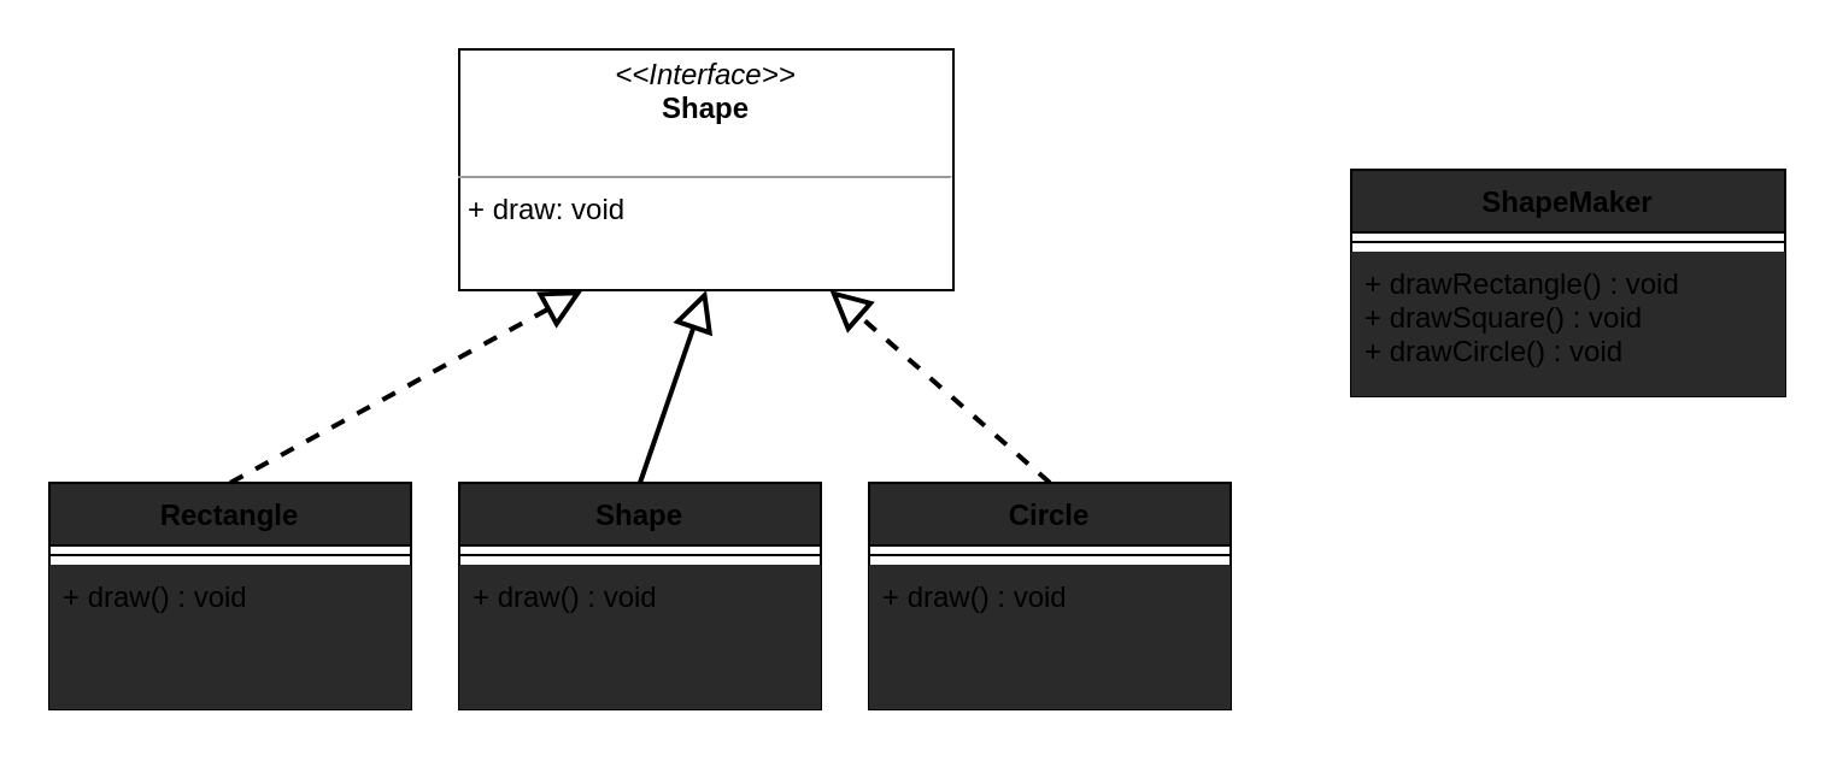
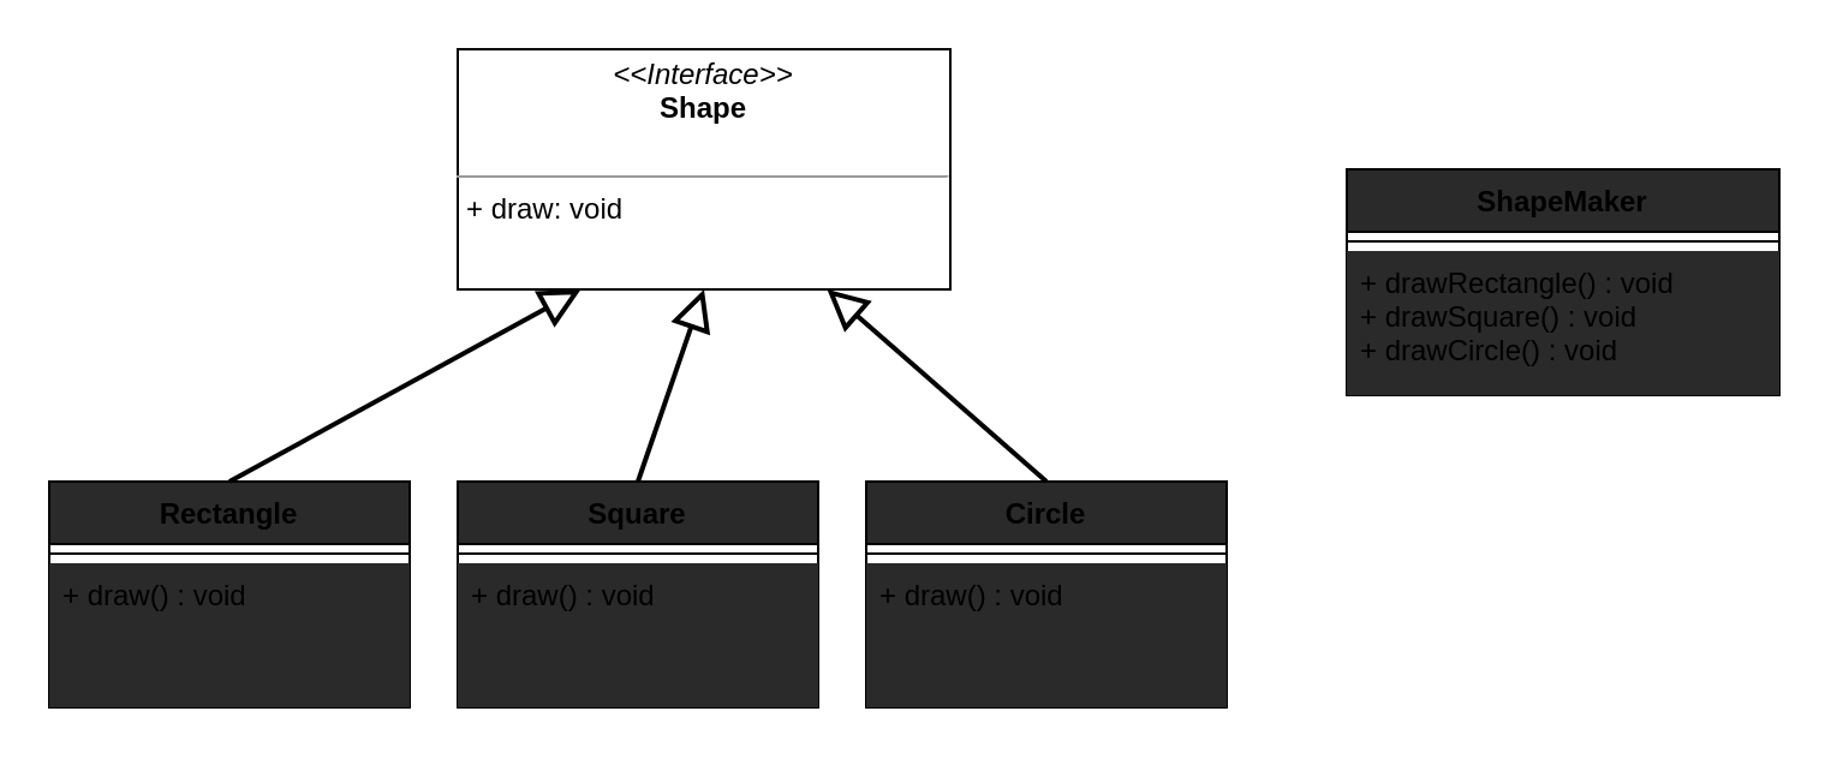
- <mxCell id="12" value="" style="endArrow=block;endFill=0;endSize=12;html=1;strokeColor=#000000;strokeWidth=2;entryX=0.25;entryY=1;entryDx=0;entryDy=0;exitX=0.5;exitY=0;exitDx=0;exitDy=0;dashed=1;" edge="1" parent="1" source="2" target="11"><mxGeometry width="160" relative="1" as="geometry"><mxPoint x="260" y="180" as="sourcePoint" /><mxPoint x="420" y="180" as="targetPoint" /></mxGeometry></mxCell>
+ <mxCell id="12" value="" style="endArrow=block;endFill=0;endSize=12;html=1;strokeColor=#000000;strokeWidth=2;entryX=0.25;entryY=1;entryDx=0;entryDy=0;exitX=0.5;exitY=0;exitDx=0;exitDy=0;" edge="1" parent="1" source="2" target="11"><mxGeometry width="160" relative="1" as="geometry"><mxPoint x="260" y="180" as="sourcePoint" /><mxPoint x="420" y="180" as="targetPoint" /></mxGeometry></mxCell>
- <mxCell id="14" value="" style="endArrow=block;endFill=0;endSize=12;html=1;strokeColor=#000000;strokeWidth=2;entryX=0.75;entryY=1;entryDx=0;entryDy=0;exitX=0.5;exitY=0;exitDx=0;exitDy=0;dashed=1;" edge="1" parent="1" source="8" target="11"><mxGeometry width="160" relative="1" as="geometry"><mxPoint x="290" y="220" as="sourcePoint" /><mxPoint x="422.5" y="140" as="targetPoint" /></mxGeometry></mxCell>
+ <mxCell id="14" value="" style="endArrow=block;endFill=0;endSize=12;html=1;strokeColor=#000000;strokeWidth=2;entryX=0.75;entryY=1;entryDx=0;entryDy=0;exitX=0.5;exitY=0;exitDx=0;exitDy=0;" edge="1" parent="1" source="8" target="11"><mxGeometry width="160" relative="1" as="geometry"><mxPoint x="290" y="220" as="sourcePoint" /><mxPoint x="422.5" y="140" as="targetPoint" /></mxGeometry></mxCell>
- <mxCell id="5" value="Shape" style="swimlane;fontStyle=1;align=center;verticalAlign=top;childLayout=stackLayout;horizontal=1;startSize=26;horizontalStack=0;resizeParent=1;resizeParentMax=0;resizeLast=0;collapsible=1;marginBottom=0;fillColor=#2A2A2A;" vertex="1" parent="1"><mxGeometry x="190" y="200" width="150" height="94" as="geometry" /></mxCell>
+ <mxCell id="5" value="Square" style="swimlane;fontStyle=1;align=center;verticalAlign=top;childLayout=stackLayout;horizontal=1;startSize=26;horizontalStack=0;resizeParent=1;resizeParentMax=0;resizeLast=0;collapsible=1;marginBottom=0;fillColor=#2A2A2A;" vertex="1" parent="1"><mxGeometry x="190" y="200" width="150" height="94" as="geometry" /></mxCell>
